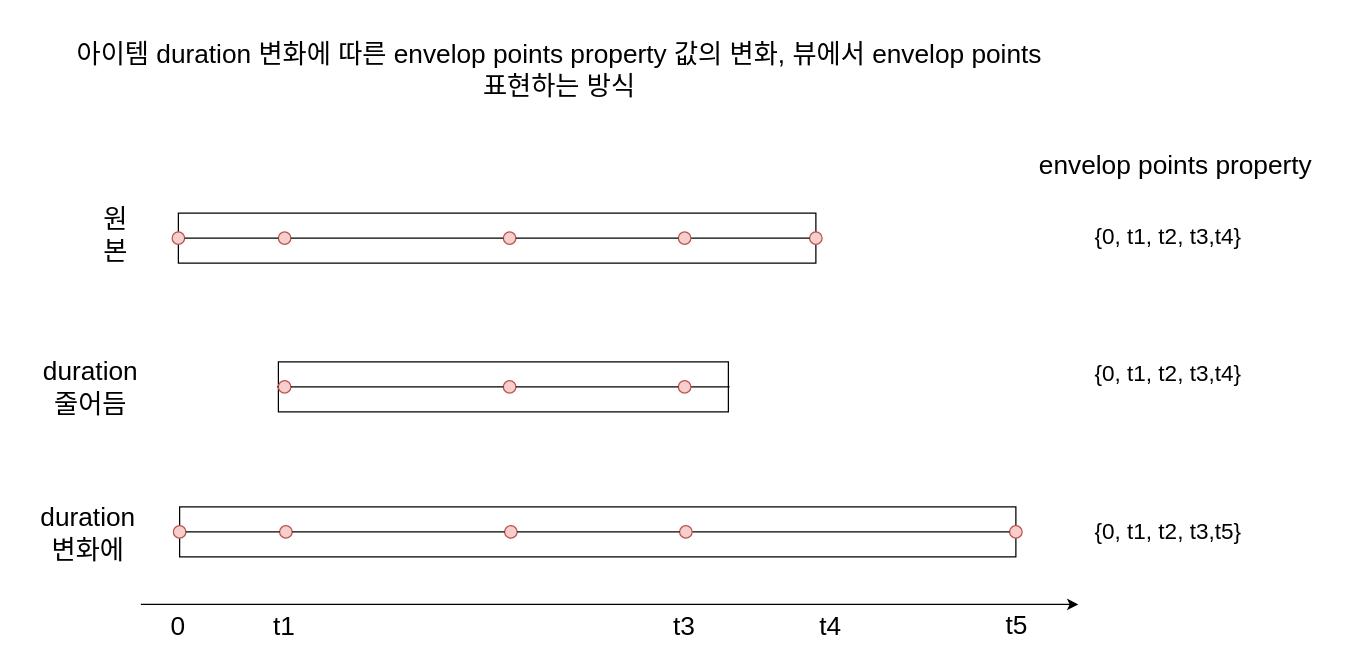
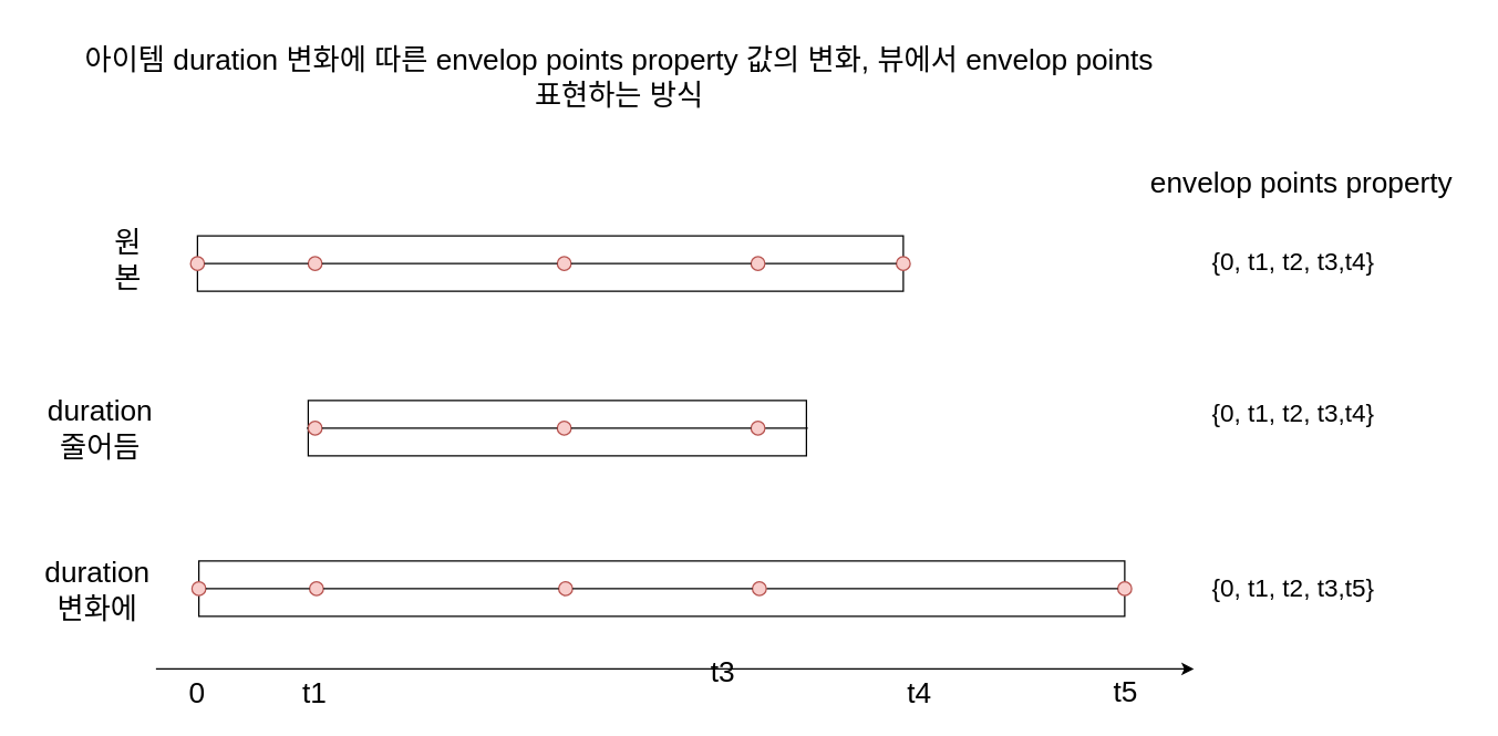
- <mxCell id="42" value="t3" style="text;html=1;strokeColor=none;fillColor=none;align=center;verticalAlign=middle;whiteSpace=wrap;rounded=0;fontSize=21;" vertex="1" parent="1"><mxGeometry x="527" y="490" width="40" height="20" as="geometry" /></mxCell>
+ <mxCell id="42" value="t3" style="text;html=1;strokeColor=none;fillColor=none;align=center;verticalAlign=middle;whiteSpace=wrap;rounded=0;fontSize=21;" vertex="1" parent="1"><mxGeometry x="502" y="475" width="40" height="20" as="geometry" /></mxCell>
